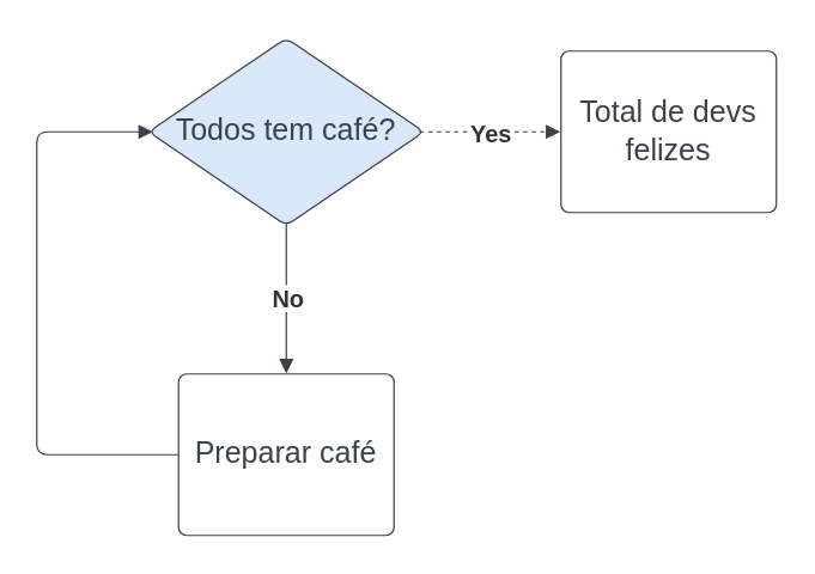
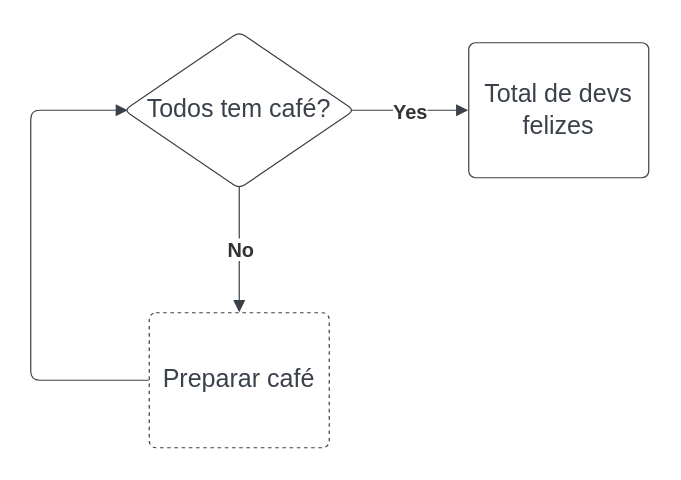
- <mxCell id="2" value="Todos tem café?" style="html=1;overflow=block;blockSpacing=1;whiteSpace=wrap;rhombus;fontSize=16.7;fontColor=#3a414a;spacing=3.8;strokeColor=#3a414a;strokeOpacity=100;rounded=1;absoluteArcSize=1;arcSize=9;strokeWidth=0.8;fillColor=#dae8fc;" parent="1" vertex="1"><mxGeometry x="82.25" y="20.75" width="153.5" height="104.5" as="geometry" /></mxCell>
+ <mxCell id="2" value="Todos tem café?" style="html=1;overflow=block;blockSpacing=1;whiteSpace=wrap;rhombus;fontSize=16.7;fontColor=#3a414a;spacing=3.8;strokeColor=#3a414a;strokeOpacity=100;rounded=1;absoluteArcSize=1;arcSize=9;strokeWidth=0.8;" parent="1" vertex="1"><mxGeometry x="82.25" y="20.75" width="153.5" height="104.5" as="geometry" /></mxCell>
- <mxCell id="3" value="" style="html=1;jettySize=18;whiteSpace=wrap;fontSize=13.3;fontColor=#333333;fontStyle=1;strokeColor=#3a414a;strokeOpacity=100;strokeWidth=0.8;rounded=1;arcSize=12;edgeStyle=orthogonalEdgeStyle;startArrow=none;endArrow=block;endFill=1;exitX=0.984;exitY=0.5;exitPerimeter=0;entryX=-0.003;entryY=0.5;entryPerimeter=0;dashed=1;" parent="1" source="2" target="9" edge="1"><mxGeometry width="100" height="100" relative="1" as="geometry"><Array as="points" /></mxGeometry></mxCell>
+ <mxCell id="3" value="" style="html=1;jettySize=18;whiteSpace=wrap;fontSize=13.3;fontColor=#333333;fontStyle=1;strokeColor=#3a414a;strokeOpacity=100;strokeWidth=0.8;rounded=1;arcSize=12;edgeStyle=orthogonalEdgeStyle;startArrow=none;endArrow=block;endFill=1;exitX=0.984;exitY=0.5;exitPerimeter=0;entryX=-0.003;entryY=0.5;entryPerimeter=0;" parent="1" source="2" target="9" edge="1"><mxGeometry width="100" height="100" relative="1" as="geometry"><Array as="points" /></mxGeometry></mxCell>
- <mxCell id="7" value="Preparar café" style="html=1;overflow=block;blockSpacing=1;whiteSpace=wrap;fontSize=16.7;fontColor=#3a414a;spacing=9;strokeColor=#3a414a;strokeOpacity=100;rounded=1;absoluteArcSize=1;arcSize=9;strokeWidth=0.8;" parent="1" vertex="1"><mxGeometry x="99" y="208" width="120" height="90" as="geometry" /></mxCell>
+ <mxCell id="7" value="Preparar café" style="html=1;overflow=block;blockSpacing=1;whiteSpace=wrap;fontSize=16.7;fontColor=#3a414a;spacing=9;strokeColor=#3a414a;strokeOpacity=100;rounded=1;absoluteArcSize=1;arcSize=9;strokeWidth=0.8;dashed=1;" parent="1" vertex="1"><mxGeometry x="99" y="208" width="120" height="90" as="geometry" /></mxCell>
